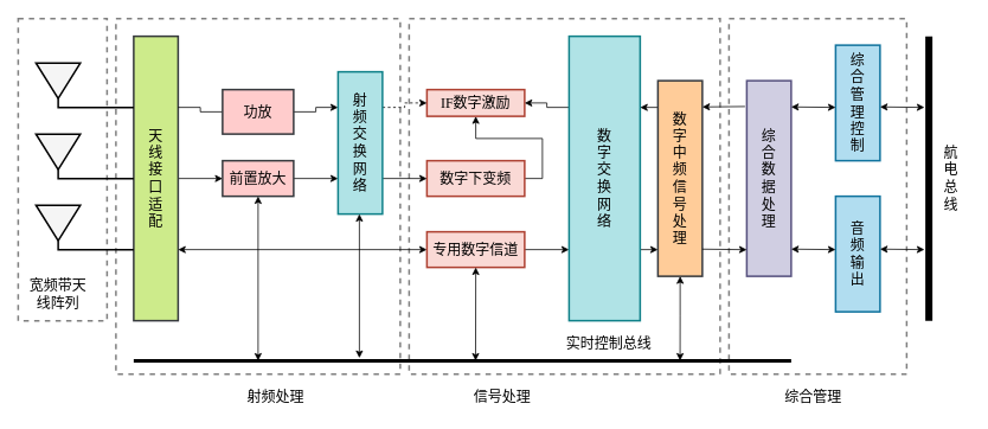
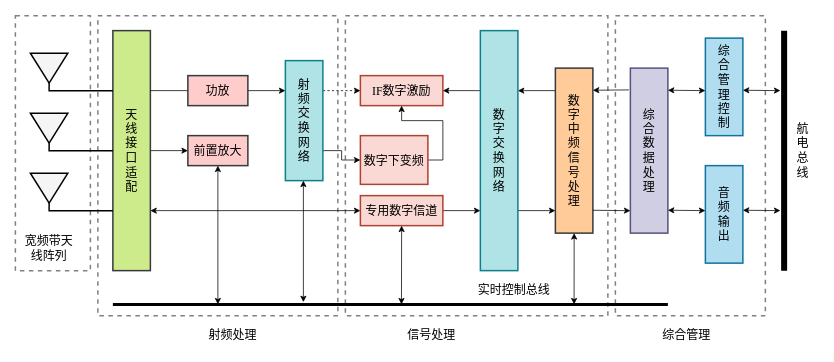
- <mxCell id="15" value="&lt;font&gt;IF&lt;/font&gt;数字激励" style="rounded=0;whiteSpace=wrap;html=1;fillColor=#fad9d5;strokeColor=#ae4132;strokeWidth=2;fontSize=16;fontFamily=宋体;fontStyle=0" parent="1" vertex="1"><mxGeometry x="480" y="100" width="110" height="30" as="geometry" /></mxCell>
+ <mxCell id="15" value="&lt;font&gt;IF&lt;/font&gt;数字激励" style="rounded=0;whiteSpace=wrap;html=1;fillColor=#fad9d5;strokeColor=#ae4132;strokeWidth=2;fontSize=16;fontFamily=宋体;fontStyle=0" parent="1" vertex="1"><mxGeometry x="480" y="100" width="110" height="40" as="geometry" /></mxCell>
- <mxCell id="12" value="功放" style="rounded=0;whiteSpace=wrap;html=1;fillColor=#ffcccc;strokeColor=#36393d;strokeWidth=2;fontSize=16;fontFamily=宋体;fontStyle=0" parent="1" vertex="1"><mxGeometry x="250" y="100" width="80" height="50" as="geometry" /></mxCell>
+ <mxCell id="12" value="功放" style="rounded=0;whiteSpace=wrap;html=1;fillColor=#ffcccc;strokeColor=#36393d;strokeWidth=2;fontSize=16;fontFamily=宋体;fontStyle=0" parent="1" vertex="1"><mxGeometry x="250" y="100" width="80" height="40" as="geometry" /></mxCell>
- <mxCell id="13" style="edgeStyle=orthogonalEdgeStyle;rounded=0;orthogonalLoop=1;jettySize=auto;html=1;entryX=0;entryY=0.75;entryDx=0;entryDy=0;fontStyle=0;fontFamily=宋体;" parent="1" source="14" target="22" edge="1"><mxGeometry relative="1" as="geometry" /></mxCell>
- <mxCell id="17" value="数字下变频" style="rounded=0;whiteSpace=wrap;html=1;fillColor=#fad9d5;strokeColor=#ae4132;strokeWidth=2;fontSize=16;fontFamily=宋体;fontStyle=0" parent="1" vertex="1"><mxGeometry x="480" y="180" width="110" height="40" as="geometry" /></mxCell>
+ <mxCell id="17" value="数字下变频" style="rounded=0;whiteSpace=wrap;html=1;fillColor=#fad9d5;strokeColor=#ae4132;strokeWidth=2;fontSize=16;fontFamily=宋体;fontStyle=0" parent="1" vertex="1"><mxGeometry x="480" y="180" width="90" height="65" as="geometry" /></mxCell>
- <mxCell id="26" value="数&lt;br style=&quot;font-size: 16px;&quot;&gt;字&lt;br style=&quot;font-size: 16px;&quot;&gt;交&lt;br style=&quot;font-size: 16px;&quot;&gt;换&lt;br style=&quot;font-size: 16px;&quot;&gt;网&lt;br style=&quot;font-size: 16px;&quot;&gt;络" style="rounded=0;whiteSpace=wrap;html=1;fillColor=#b0e3e6;strokeColor=#0e8088;fontSize=16;fontFamily=宋体;fontStyle=0;strokeWidth=2;" parent="1" vertex="1"><mxGeometry x="640" y="40" width="80" height="320" as="geometry" /></mxCell>
+ <mxCell id="26" value="数&lt;br style=&quot;font-size: 16px;&quot;&gt;字&lt;br style=&quot;font-size: 16px;&quot;&gt;交&lt;br style=&quot;font-size: 16px;&quot;&gt;换&lt;br style=&quot;font-size: 16px;&quot;&gt;网&lt;br style=&quot;font-size: 16px;&quot;&gt;络" style="rounded=0;whiteSpace=wrap;html=1;fillColor=#b0e3e6;strokeColor=#0e8088;fontSize=16;fontFamily=宋体;fontStyle=0;strokeWidth=2;" parent="1" vertex="1"><mxGeometry x="640" y="40" width="50" height="320" as="geometry" /></mxCell>
- <mxCell id="32" value="信号处理" style="text;html=1;strokeColor=none;fillColor=none;align=center;verticalAlign=middle;whiteSpace=wrap;rounded=0;fontSize=16;fontFamily=宋体;fontStyle=0" parent="1" vertex="1"><mxGeometry x="525" y="430" width="80" height="30" as="geometry" /></mxCell>
+ <mxCell id="32" value="信号处理" style="text;html=1;strokeColor=none;fillColor=none;align=center;verticalAlign=middle;whiteSpace=wrap;rounded=0;fontSize=16;fontFamily=宋体;fontStyle=0" parent="1" vertex="1"><mxGeometry x="535" y="430" width="80" height="30" as="geometry" /></mxCell>
